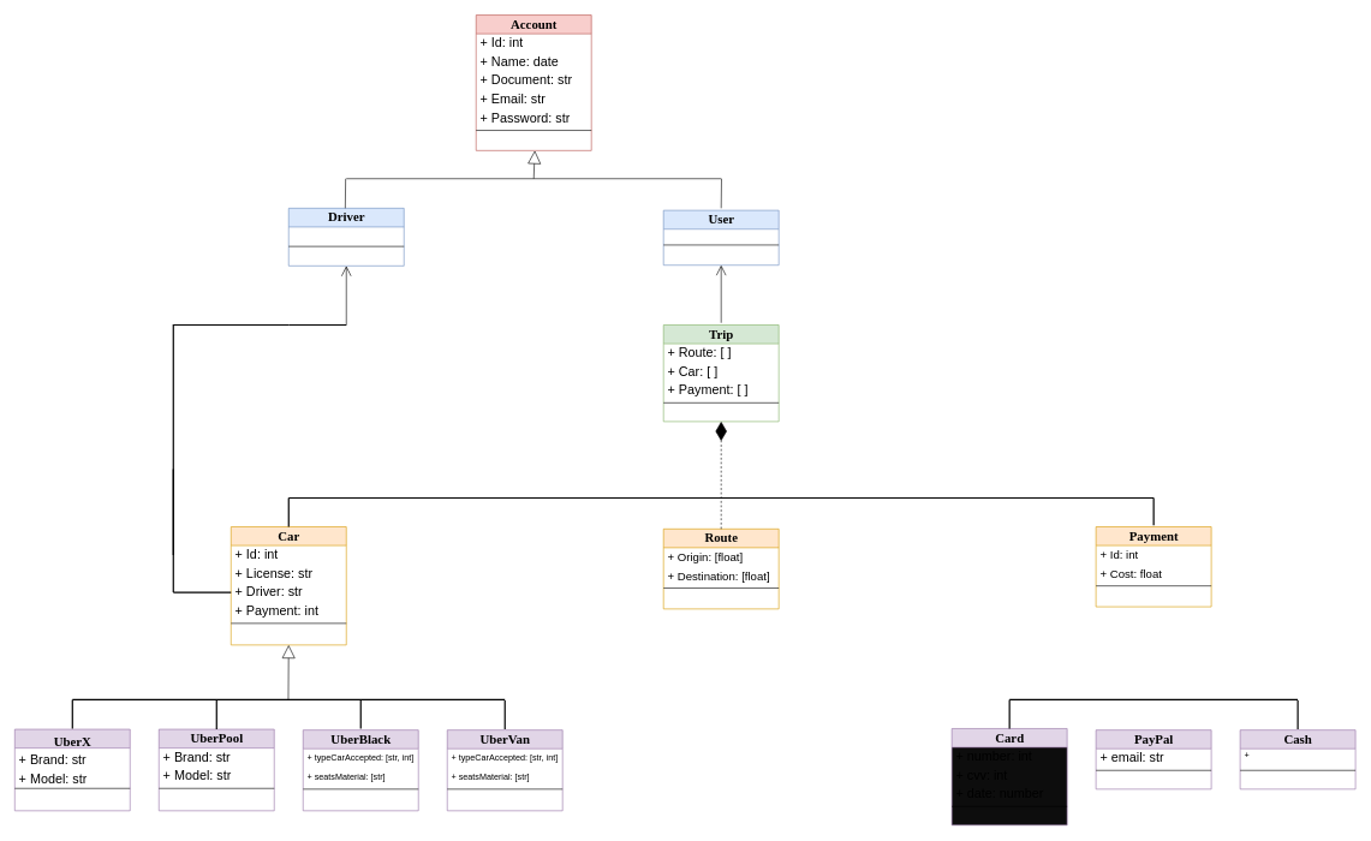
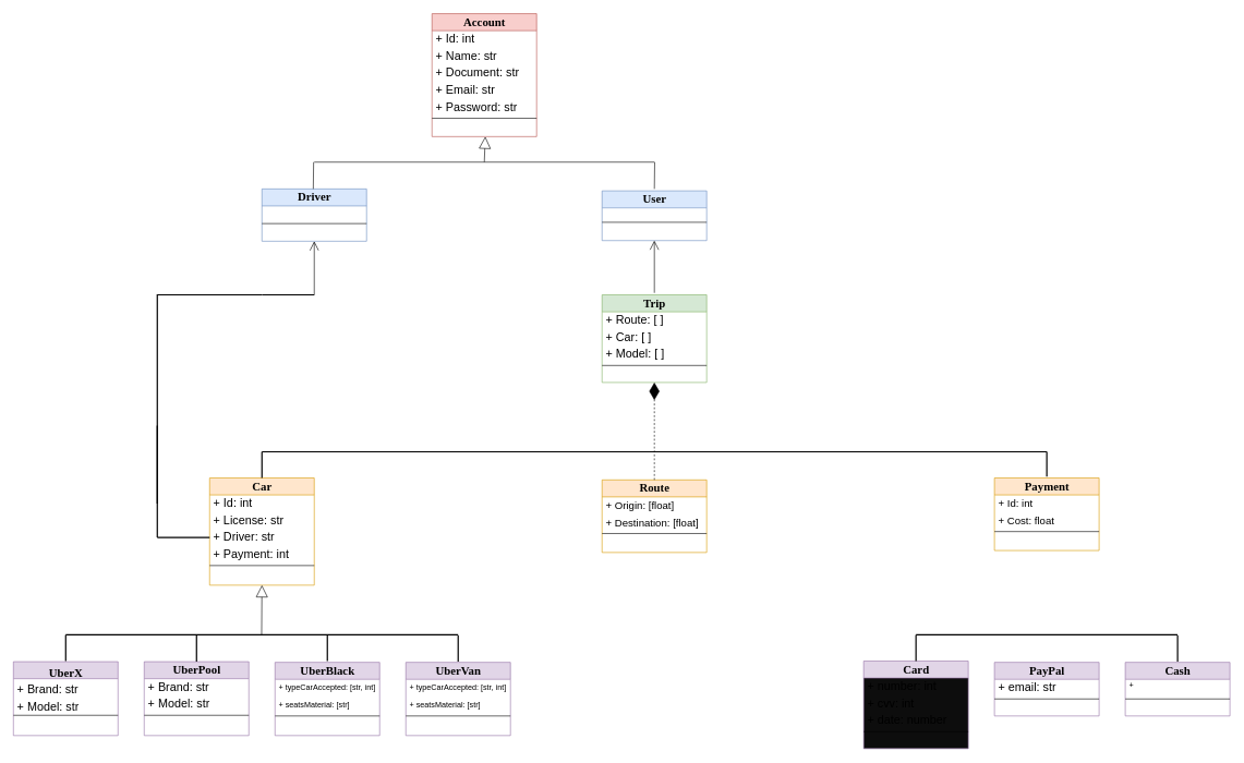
- <mxCell id="4" value="+ Name: date" style="text;html=1;strokeColor=none;fillColor=none;align=left;verticalAlign=middle;spacingLeft=4;spacingRight=4;whiteSpace=wrap;overflow=hidden;rotatable=0;points=[[0,0.5],[1,0.5]];portConstraint=eastwest;fontSize=18;" parent="2" vertex="1"><mxGeometry y="52" width="160" height="26" as="geometry" /></mxCell>
+ <mxCell id="4" value="+ Name: str" style="text;html=1;strokeColor=none;fillColor=none;align=left;verticalAlign=middle;spacingLeft=4;spacingRight=4;whiteSpace=wrap;overflow=hidden;rotatable=0;points=[[0,0.5],[1,0.5]];portConstraint=eastwest;fontSize=18;" parent="2" vertex="1"><mxGeometry y="52" width="160" height="26" as="geometry" /></mxCell>
- <mxCell id="16" value="+ Payment: [ ]" style="text;html=1;strokeColor=none;fillColor=none;align=left;verticalAlign=middle;spacingLeft=4;spacingRight=4;whiteSpace=wrap;overflow=hidden;rotatable=0;points=[[0,0.5],[1,0.5]];portConstraint=eastwest;fontSize=18;" parent="13" vertex="1"><mxGeometry y="78" width="160" height="26" as="geometry" /></mxCell>
+ <mxCell id="16" value="+ Model: [ ]" style="text;html=1;strokeColor=none;fillColor=none;align=left;verticalAlign=middle;spacingLeft=4;spacingRight=4;whiteSpace=wrap;overflow=hidden;rotatable=0;points=[[0,0.5],[1,0.5]];portConstraint=eastwest;fontSize=18;" parent="13" vertex="1"><mxGeometry y="78" width="160" height="26" as="geometry" /></mxCell>
